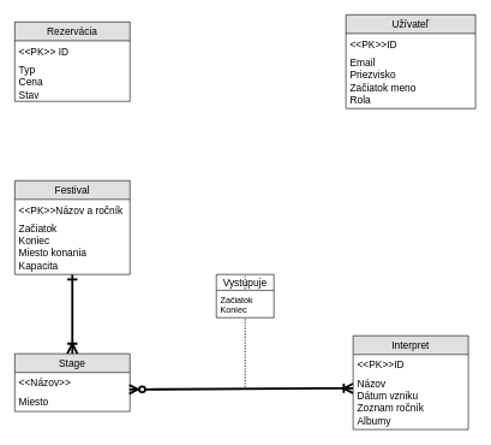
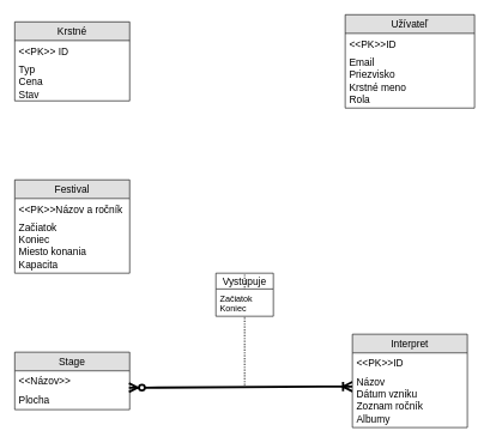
- <mxCell id="8" value="Rezervácia" style="swimlane;fontStyle=0;childLayout=stackLayout;horizontal=1;startSize=26;fillColor=#e0e0e0;horizontalStack=0;resizeParent=1;resizeParentMax=0;resizeLast=0;collapsible=1;marginBottom=0;swimlaneFillColor=#ffffff;align=center;fontSize=14;" parent="1" vertex="1"><mxGeometry x="20" y="30" width="160" height="110" as="geometry" /></mxCell>
+ <mxCell id="8" value="Krstné" style="swimlane;fontStyle=0;childLayout=stackLayout;horizontal=1;startSize=26;fillColor=#e0e0e0;horizontalStack=0;resizeParent=1;resizeParentMax=0;resizeLast=0;collapsible=1;marginBottom=0;swimlaneFillColor=#ffffff;align=center;fontSize=14;" parent="1" vertex="1"><mxGeometry x="20" y="30" width="160" height="110" as="geometry" /></mxCell>
- <mxCell id="13" value="Email&#10;Priezvisko&#10;Začiatok meno&#10;Rola&#10;" style="text;strokeColor=none;fillColor=none;spacingLeft=4;spacingRight=4;overflow=hidden;rotatable=0;points=[[0,0.5],[1,0.5]];portConstraint=eastwest;fontSize=14;" parent="11" vertex="1"><mxGeometry y="52" width="180" height="78" as="geometry" /></mxCell>
+ <mxCell id="13" value="Email&#10;Priezvisko&#10;Krstné meno&#10;Rola&#10;" style="text;strokeColor=none;fillColor=none;spacingLeft=4;spacingRight=4;overflow=hidden;rotatable=0;points=[[0,0.5],[1,0.5]];portConstraint=eastwest;fontSize=14;" parent="11" vertex="1"><mxGeometry y="52" width="180" height="78" as="geometry" /></mxCell>
- <mxCell id="2" style="orthogonalLoop=1;jettySize=auto;html=1;exitX=0.5;exitY=0;exitDx=0;exitDy=0;startArrow=ERoneToMany;startSize=10;endArrow=ERone;endSize=10;strokeWidth=3;fontSize=12;endFill=0;" parent="1" source="4" target="18" edge="1"><mxGeometry relative="1" as="geometry" /></mxCell>
- <mxCell id="6" value="Miesto" style="text;strokeColor=none;fillColor=none;spacingLeft=4;spacingRight=4;overflow=hidden;rotatable=0;points=[[0,0.5],[1,0.5]];portConstraint=eastwest;fontSize=14;" parent="4" vertex="1"><mxGeometry y="52" width="160" height="28" as="geometry" /></mxCell>
+ <mxCell id="6" value="Plocha" style="text;strokeColor=none;fillColor=none;spacingLeft=4;spacingRight=4;overflow=hidden;rotatable=0;points=[[0,0.5],[1,0.5]];portConstraint=eastwest;fontSize=14;" parent="4" vertex="1"><mxGeometry y="52" width="160" height="28" as="geometry" /></mxCell>
